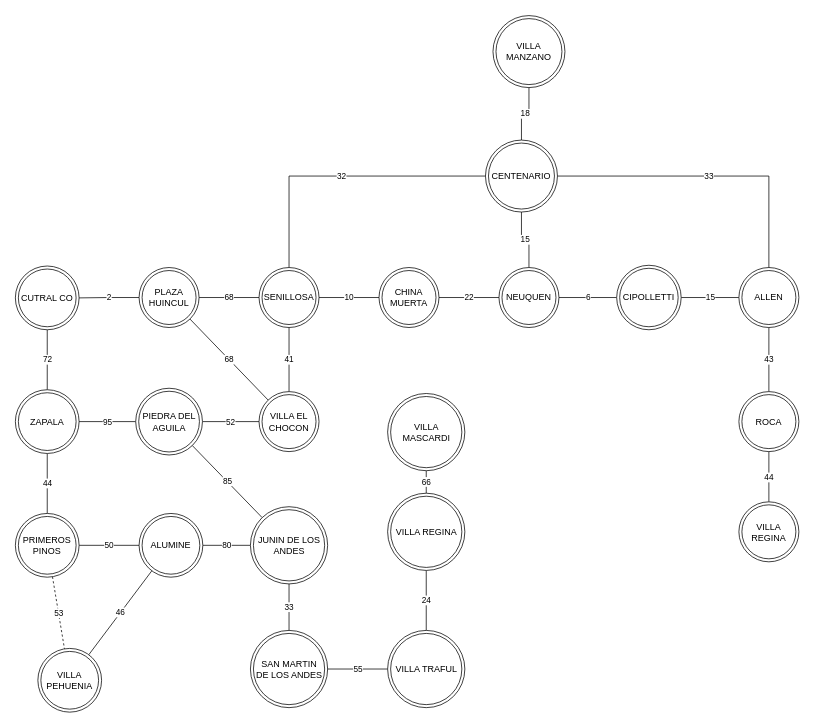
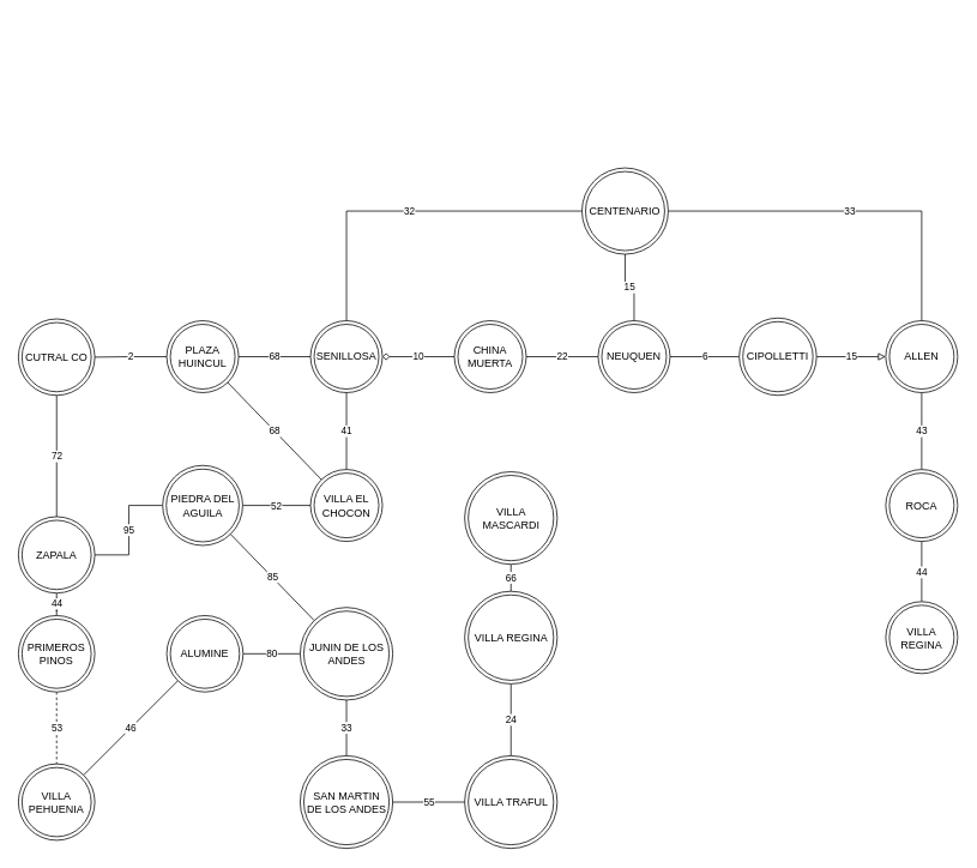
- <mxCell id="17" value="VILLA MANZANO" style="ellipse;shape=doubleEllipse;whiteSpace=wrap;html=1;aspect=fixed;" vertex="1" parent="1"><mxGeometry x="657" y="20" width="96" height="96" as="geometry" /></mxCell>
- <mxCell id="13" value="18" style="edgeStyle=orthogonalEdgeStyle;rounded=0;orthogonalLoop=1;jettySize=auto;html=1;endArrow=none;endFill=0;" edge="1" parent="1" source="16" target="17"><mxGeometry relative="1" as="geometry" /></mxCell>
- <mxCell id="18" value="10" style="edgeStyle=orthogonalEdgeStyle;rounded=0;orthogonalLoop=1;jettySize=auto;html=1;endArrow=none;endFill=0;" edge="1" parent="1" source="19" target="22"><mxGeometry relative="1" as="geometry" /></mxCell>
+ <mxCell id="18" value="10" style="edgeStyle=orthogonalEdgeStyle;rounded=0;orthogonalLoop=1;jettySize=auto;html=1;endArrow=diamond;endFill=0;" edge="1" parent="1" source="19" target="22"><mxGeometry relative="1" as="geometry" /></mxCell>
- <mxCell id="6" value="15" style="edgeStyle=orthogonalEdgeStyle;rounded=0;orthogonalLoop=1;jettySize=auto;html=1;endArrow=none;endFill=0;" edge="1" parent="1" source="7" target="9"><mxGeometry relative="1" as="geometry" /></mxCell>
+ <mxCell id="6" value="15" style="edgeStyle=orthogonalEdgeStyle;rounded=0;orthogonalLoop=1;jettySize=auto;html=1;endArrow=block;endFill=0;" edge="1" parent="1" source="7" target="9"><mxGeometry relative="1" as="geometry" /></mxCell>
- <mxCell id="31" value="ZAPALA" style="ellipse;shape=doubleEllipse;whiteSpace=wrap;html=1;aspect=fixed;" vertex="1" parent="1"><mxGeometry x="20" y="519" width="85" height="85" as="geometry" /></mxCell>
+ <mxCell id="31" value="ZAPALA" style="ellipse;shape=doubleEllipse;whiteSpace=wrap;html=1;aspect=fixed;" vertex="1" parent="1"><mxGeometry x="20" y="574" width="85" height="85" as="geometry" /></mxCell>
- <mxCell id="32" value="50" style="edgeStyle=none;rounded=0;orthogonalLoop=1;jettySize=auto;html=1;endArrow=none;endFill=0;" edge="1" parent="1" source="34" target="38"><mxGeometry relative="1" as="geometry" /></mxCell>
- <mxCell id="40" value="VILLA PEHUENIA" style="ellipse;shape=doubleEllipse;whiteSpace=wrap;html=1;aspect=fixed;" vertex="1" parent="1"><mxGeometry x="50" y="864" width="85" height="85" as="geometry" /></mxCell>
+ <mxCell id="40" value="VILLA PEHUENIA" style="ellipse;shape=doubleEllipse;whiteSpace=wrap;html=1;aspect=fixed;" vertex="1" parent="1"><mxGeometry x="20" y="849" width="85" height="85" as="geometry" /></mxCell>
